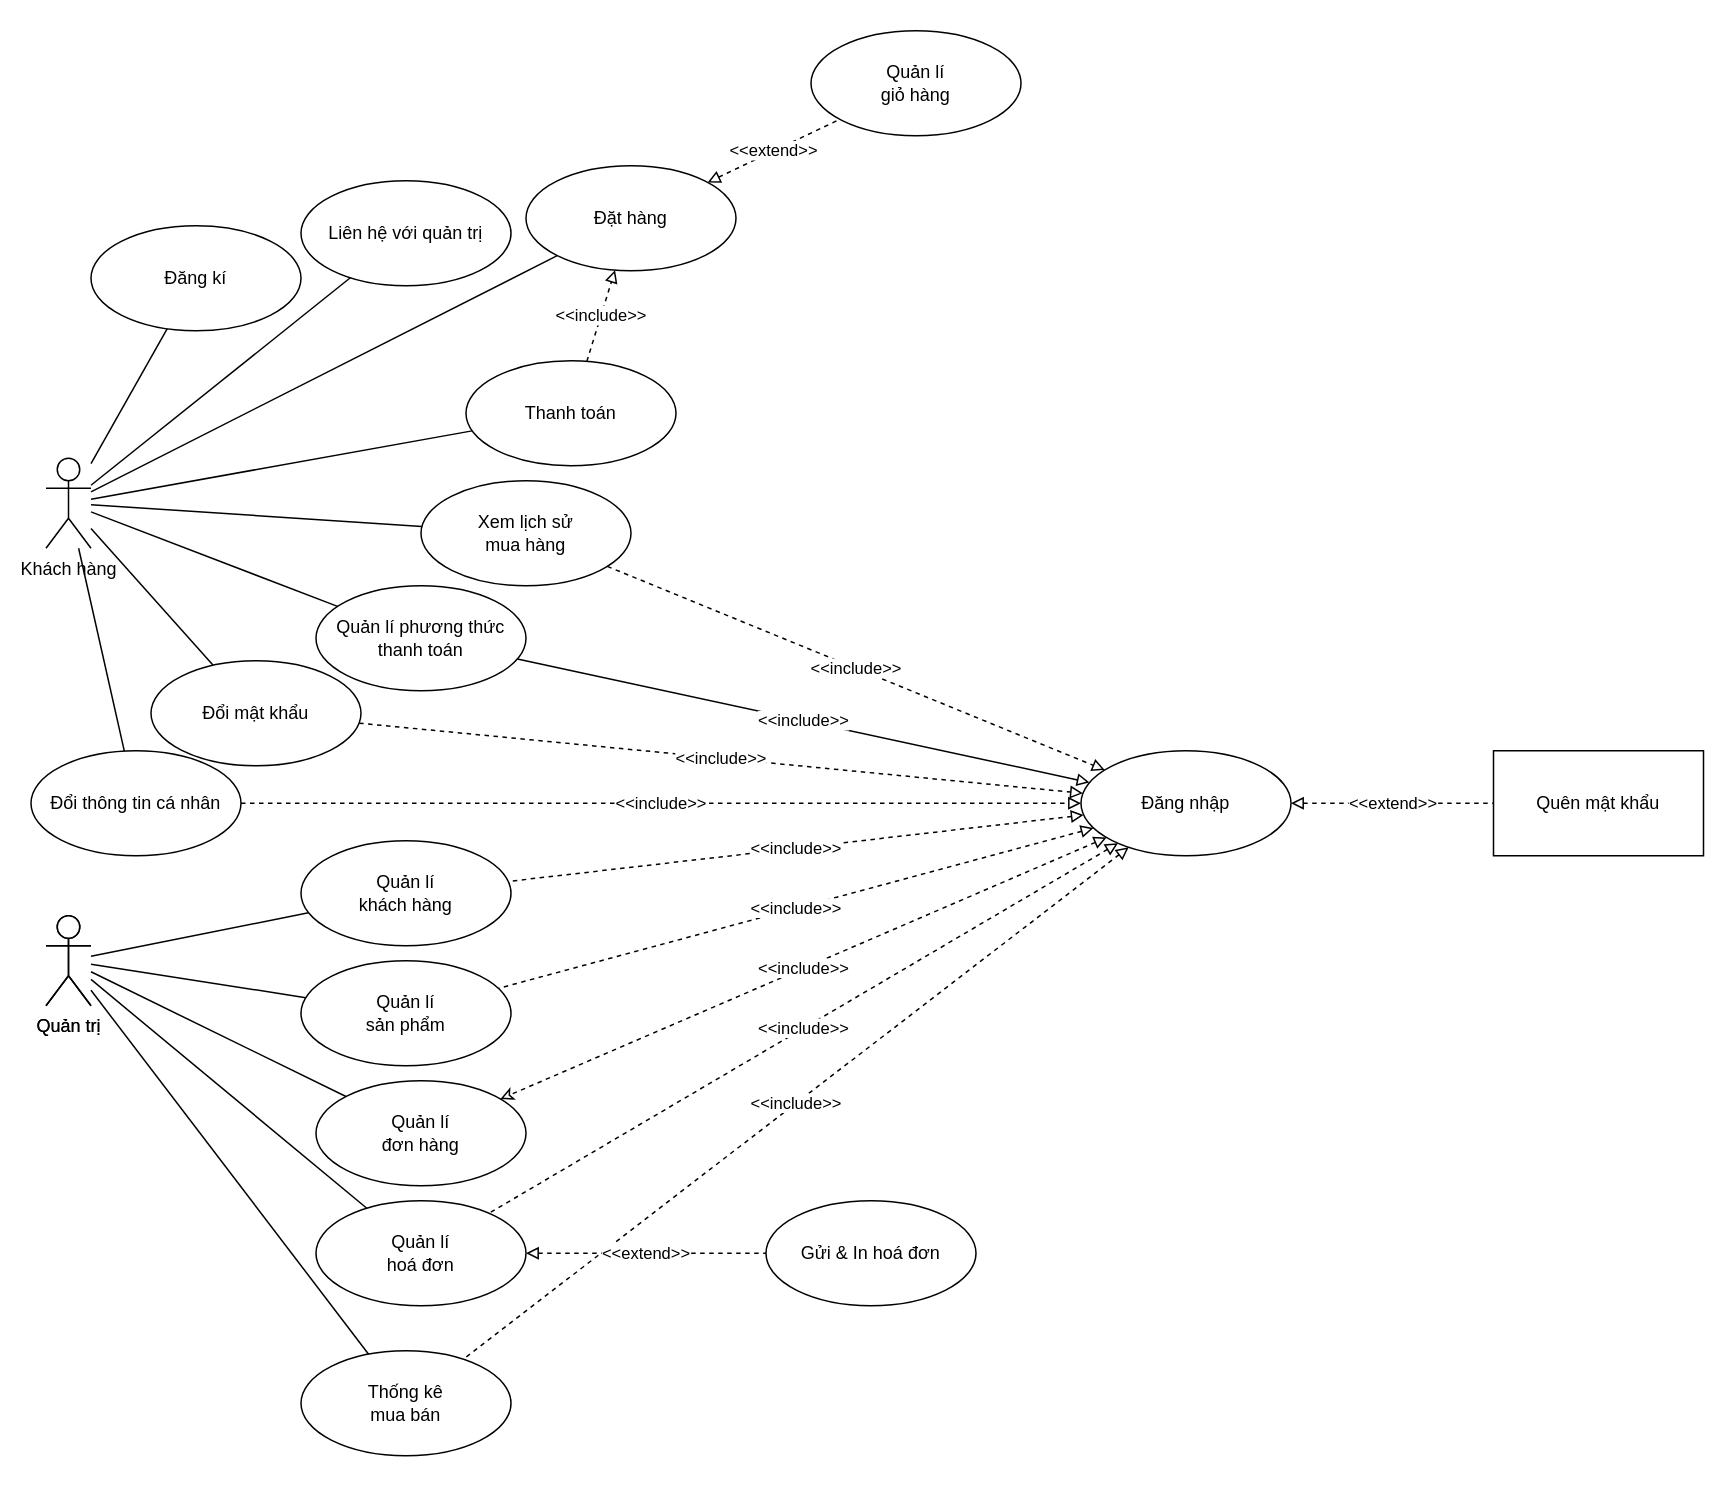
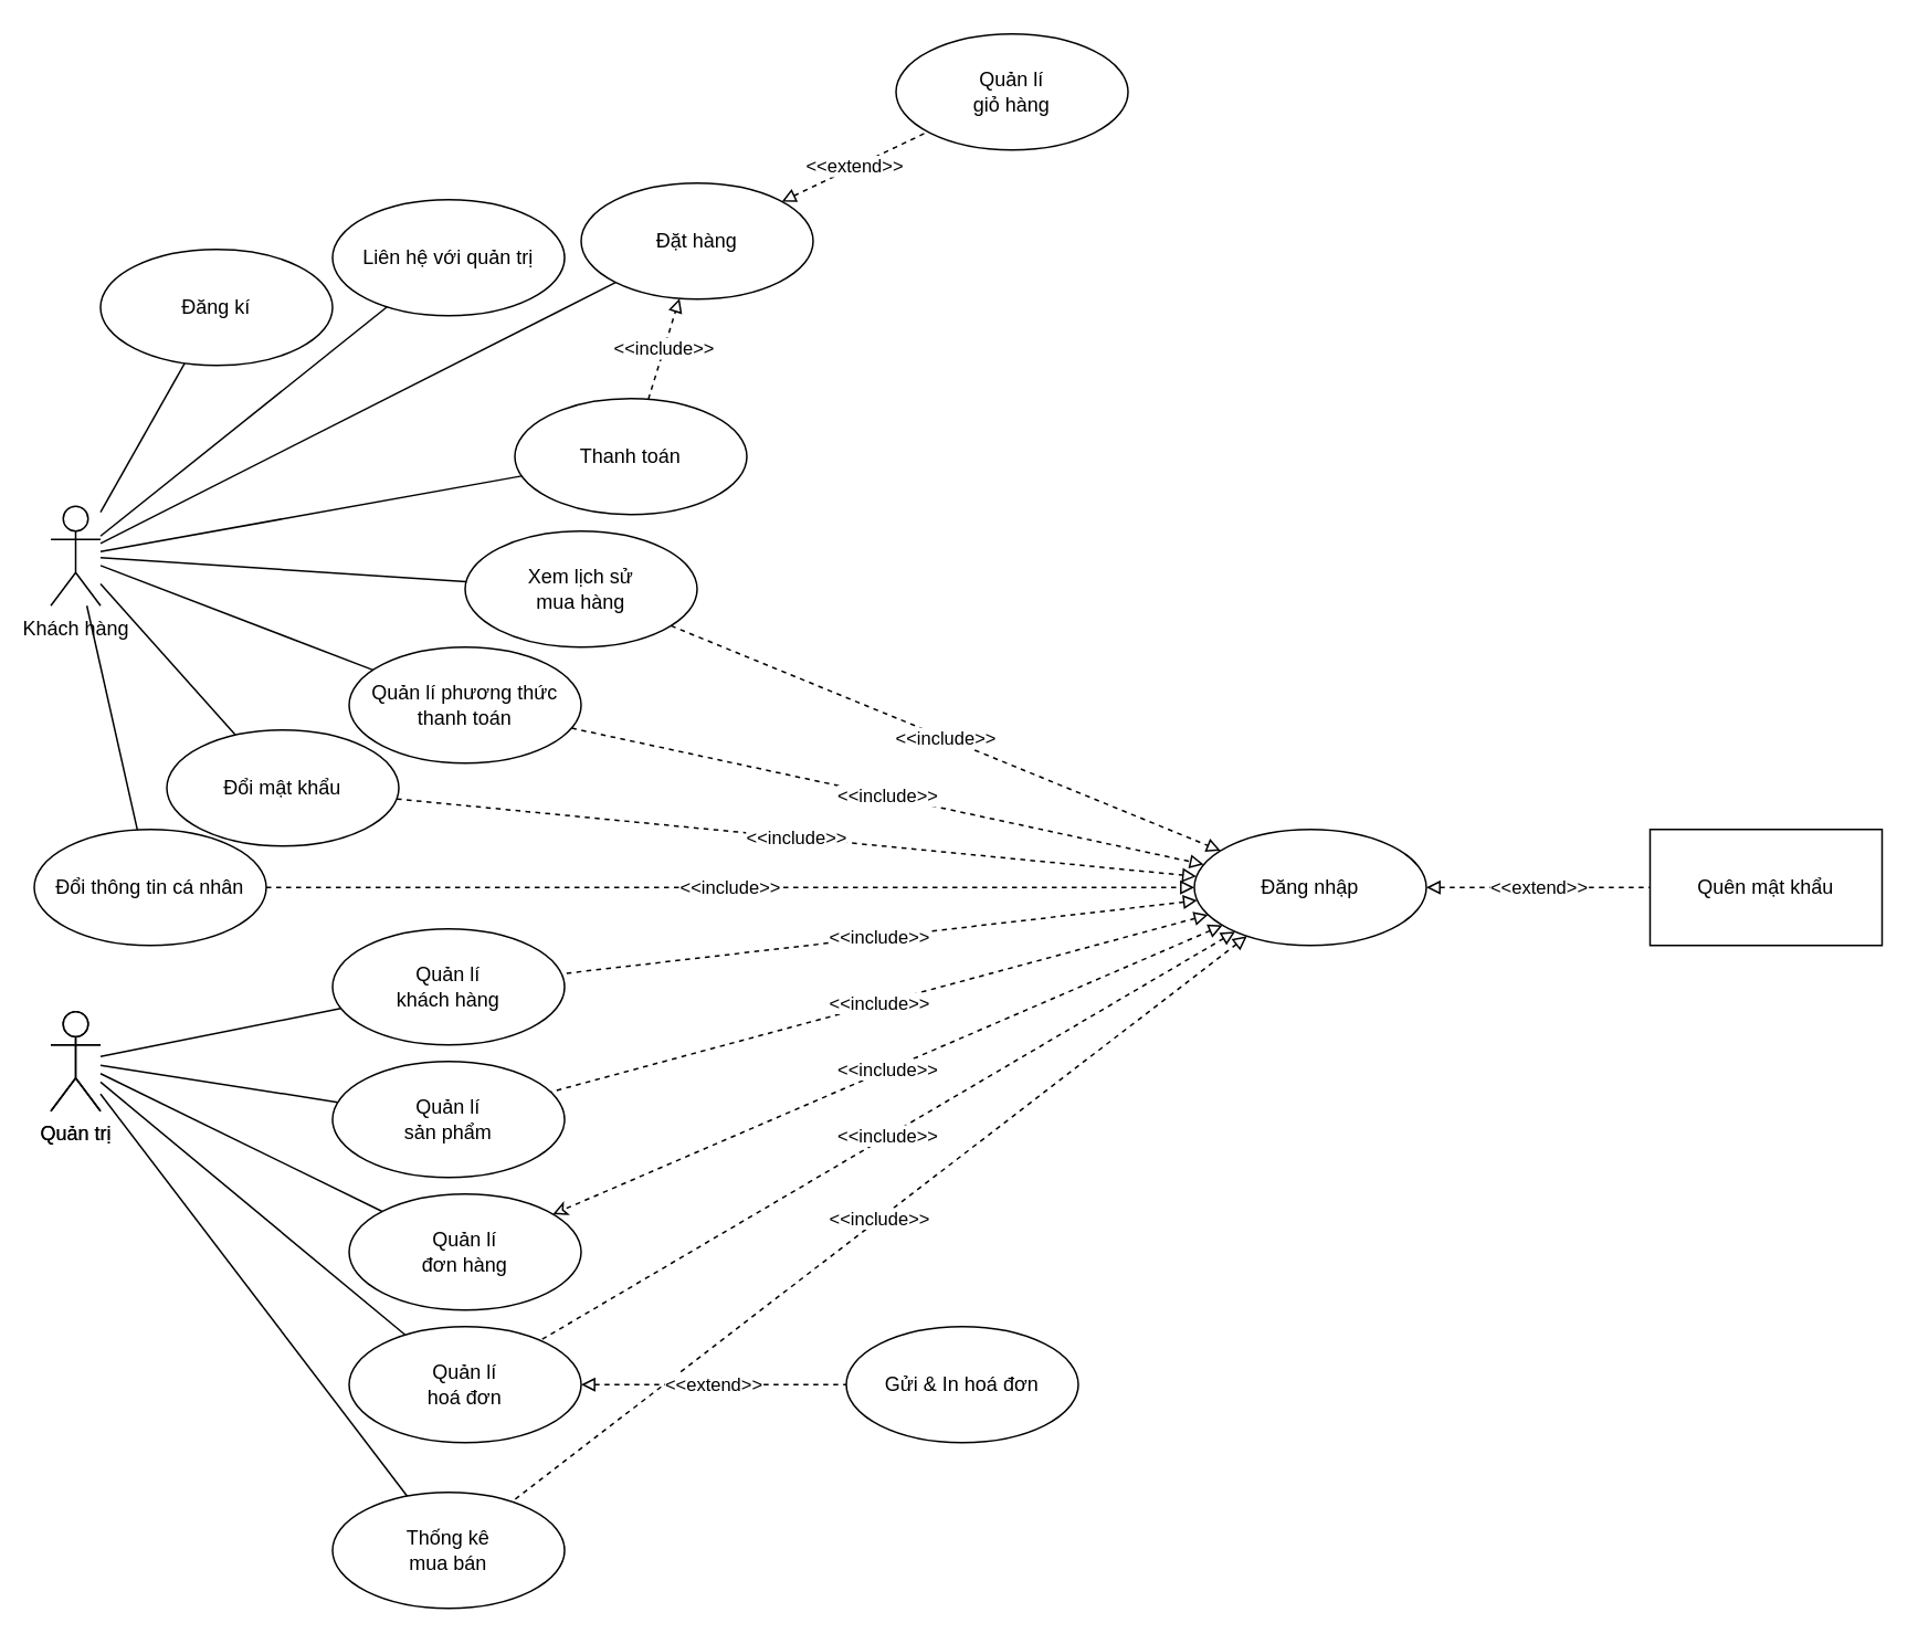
- <mxCell id="46" value="&amp;lt;&amp;lt;include&amp;gt;&amp;gt;" style="edgeStyle=none;rounded=0;orthogonalLoop=1;jettySize=auto;html=1;startArrow=none;startFill=0;endArrow=block;endFill=0;dashed=0;" parent="1" source="40" target="9" edge="1"><mxGeometry relative="1" as="geometry"><mxPoint x="414.246" y="387.121" as="sourcePoint" /><mxPoint x="745.823" y="522.837" as="targetPoint" /></mxGeometry></mxCell>
+ <mxCell id="46" value="&amp;lt;&amp;lt;include&amp;gt;&amp;gt;" style="edgeStyle=none;rounded=0;orthogonalLoop=1;jettySize=auto;html=1;startArrow=none;startFill=0;endArrow=block;endFill=0;dashed=1;" parent="1" source="40" target="9" edge="1"><mxGeometry relative="1" as="geometry"><mxPoint x="414.246" y="387.121" as="sourcePoint" /><mxPoint x="745.823" y="522.837" as="targetPoint" /></mxGeometry></mxCell>
